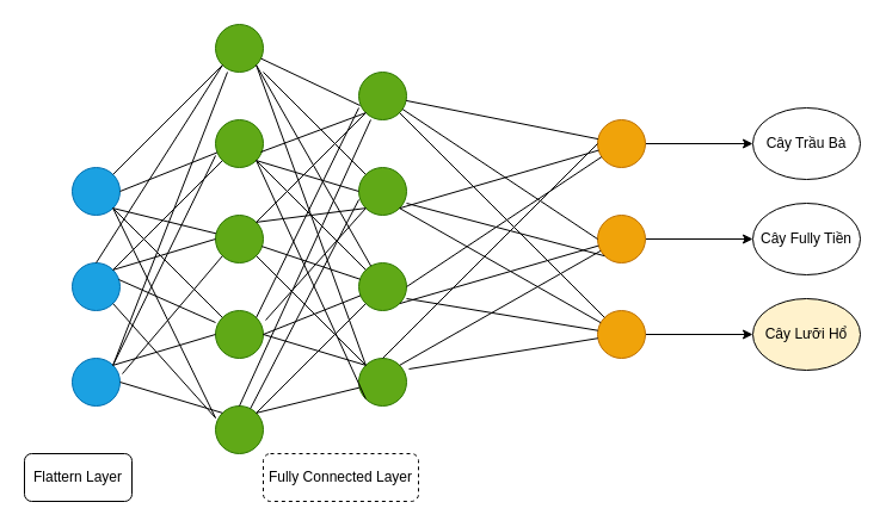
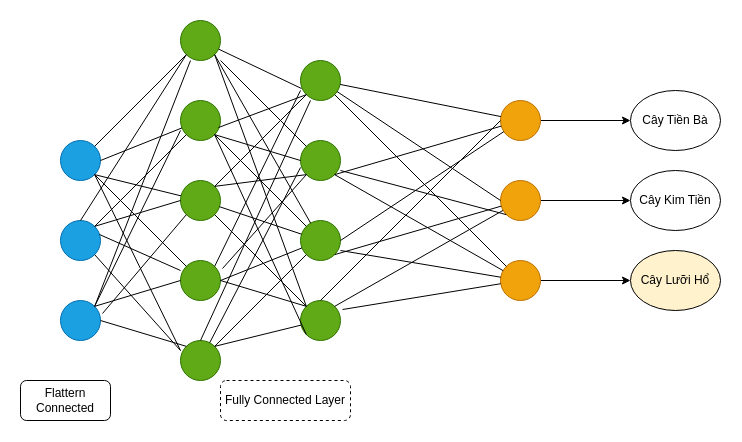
- <mxCell id="69" value="Cây Trầu Bà" style="ellipse;whiteSpace=wrap;html=1;" vertex="1" parent="1"><mxGeometry x="630" y="90" width="90" height="60" as="geometry" /></mxCell>
+ <mxCell id="69" value="Cây Tiền Bà" style="ellipse;whiteSpace=wrap;html=1;" vertex="1" parent="1"><mxGeometry x="630" y="90" width="90" height="60" as="geometry" /></mxCell>
- <mxCell id="70" value="Cây Fully Tiền" style="ellipse;whiteSpace=wrap;html=1;" vertex="1" parent="1"><mxGeometry x="630" y="170" width="90" height="60" as="geometry" /></mxCell>
+ <mxCell id="70" value="Cây Kim Tiền" style="ellipse;whiteSpace=wrap;html=1;" vertex="1" parent="1"><mxGeometry x="630" y="170" width="90" height="60" as="geometry" /></mxCell>
- <mxCell id="67" value="Flattern Layer" style="rounded=1;whiteSpace=wrap;html=1;" vertex="1" parent="1"><mxGeometry x="20" y="380" width="90" height="40" as="geometry" /></mxCell>
+ <mxCell id="67" value="Flattern Connected" style="rounded=1;whiteSpace=wrap;html=1;" vertex="1" parent="1"><mxGeometry x="20" y="380" width="90" height="40" as="geometry" /></mxCell>
